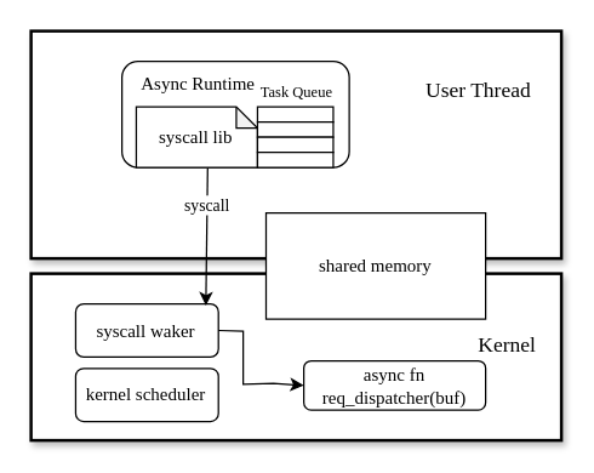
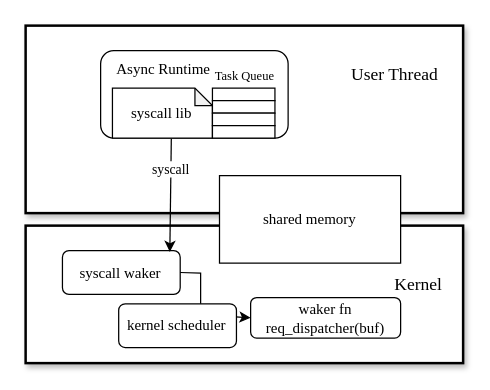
- <mxCell id="9" value="&lt;font face=&quot;Times New Roman&quot;&gt;async fn req_&lt;/font&gt;&lt;span style=&quot;font-family: &amp;quot;Times New Roman&amp;quot;;&quot;&gt;dispatcher&lt;/span&gt;&lt;font face=&quot;Times New Roman&quot;&gt;(buf)&lt;/font&gt;" style="rounded=1;whiteSpace=wrap;html=1;" vertex="1" parent="1"><mxGeometry x="200" y="237.5" width="120" height="32.5" as="geometry" /></mxCell>
+ <mxCell id="9" value="&lt;font face=&quot;Times New Roman&quot;&gt;waker fn req_&lt;/font&gt;&lt;span style=&quot;font-family: &amp;quot;Times New Roman&amp;quot;;&quot;&gt;dispatcher&lt;/span&gt;&lt;font face=&quot;Times New Roman&quot;&gt;(buf)&lt;/font&gt;" style="rounded=1;whiteSpace=wrap;html=1;" vertex="1" parent="1"><mxGeometry x="200" y="237.5" width="120" height="32.5" as="geometry" /></mxCell>
- <mxCell id="18" value="&lt;font face=&quot;Times New Roman&quot;&gt;kernel scheduler&lt;/font&gt;" style="rounded=1;whiteSpace=wrap;html=1;" vertex="1" parent="1"><mxGeometry x="49.45" y="242.5" width="94.21" height="35" as="geometry" /></mxCell>
+ <mxCell id="18" value="&lt;font face=&quot;Times New Roman&quot;&gt;kernel scheduler&lt;/font&gt;" style="rounded=1;whiteSpace=wrap;html=1;" vertex="1" parent="1"><mxGeometry x="94.45" y="242.5" width="94.21" height="35" as="geometry" /></mxCell>
